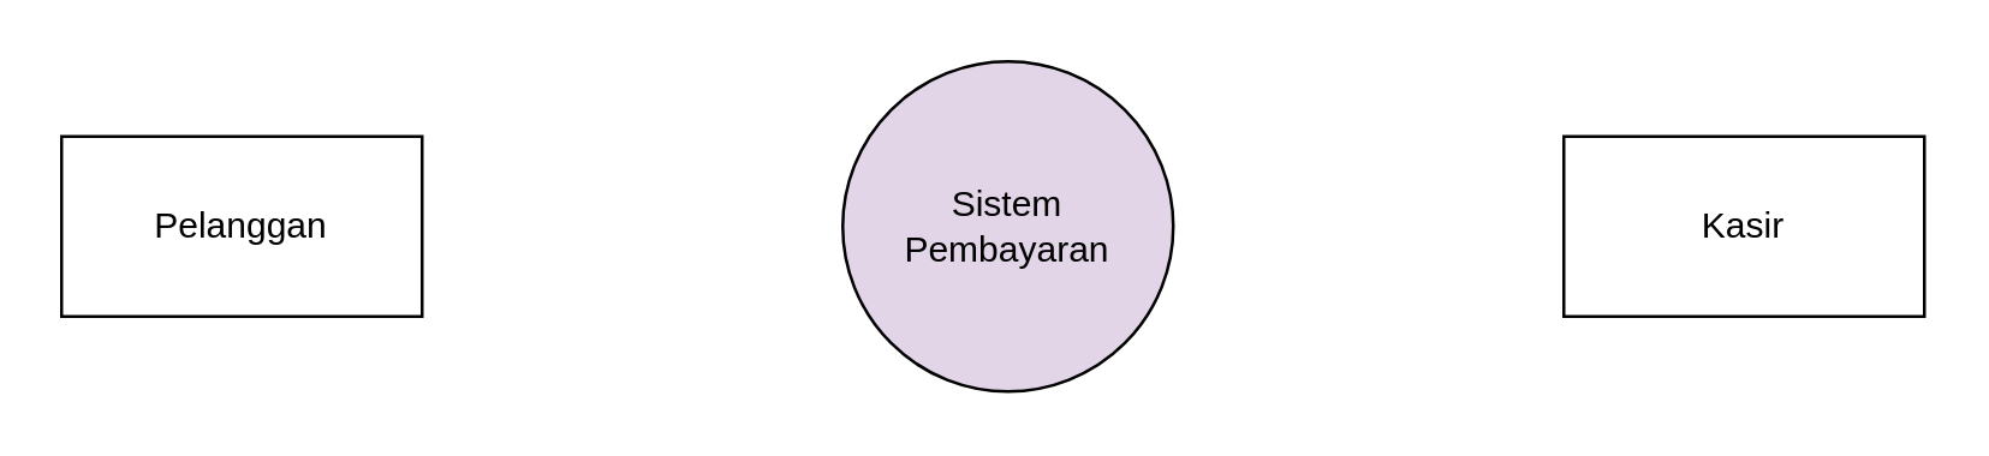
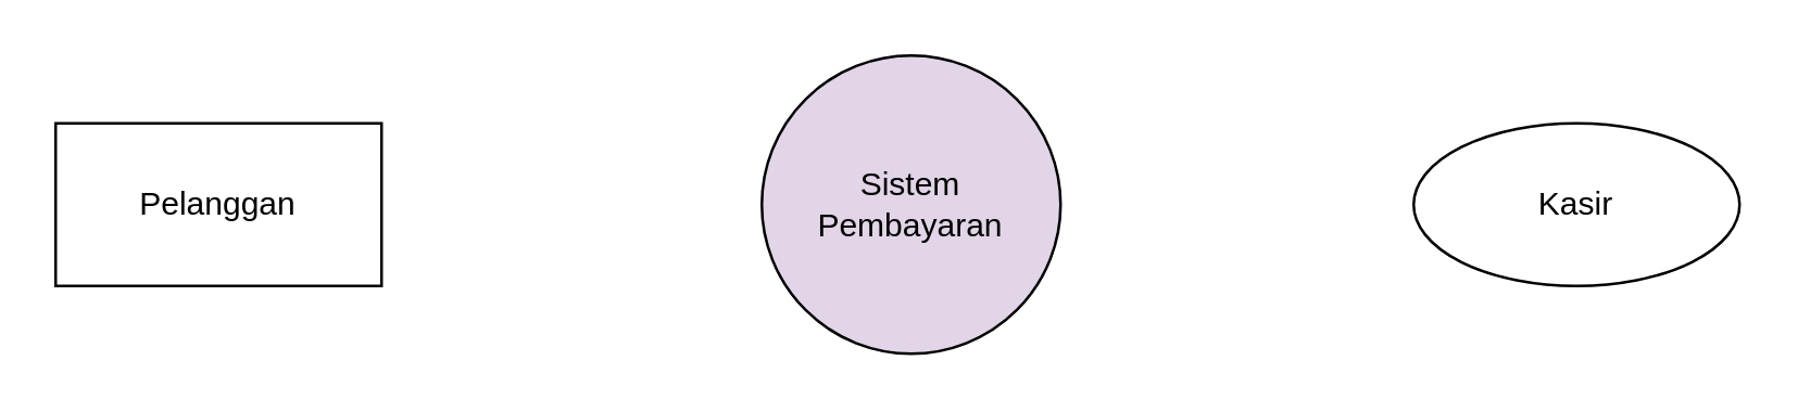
- <mxCell id="4" value="Kasir" style="rounded=0;whiteSpace=wrap;html=1;" parent="1" vertex="1"><mxGeometry x="520" y="45" width="120" height="60" as="geometry" /></mxCell>
+ <mxCell id="4" value="Kasir" style="ellipse;whiteSpace=wrap;html=1;" parent="1" vertex="1"><mxGeometry x="520" y="45" width="120" height="60" as="geometry" /></mxCell>
